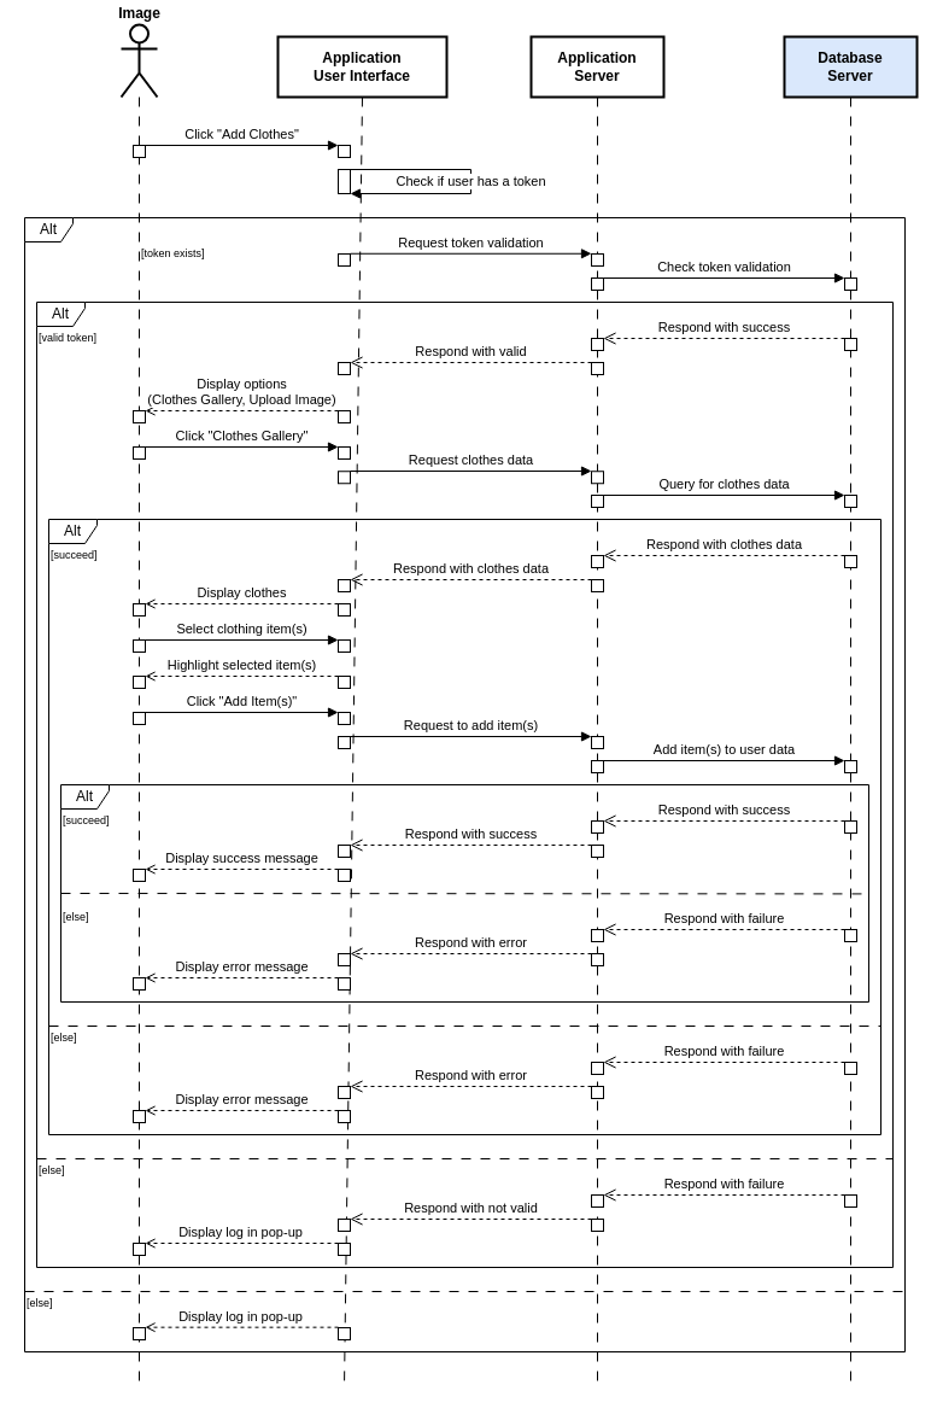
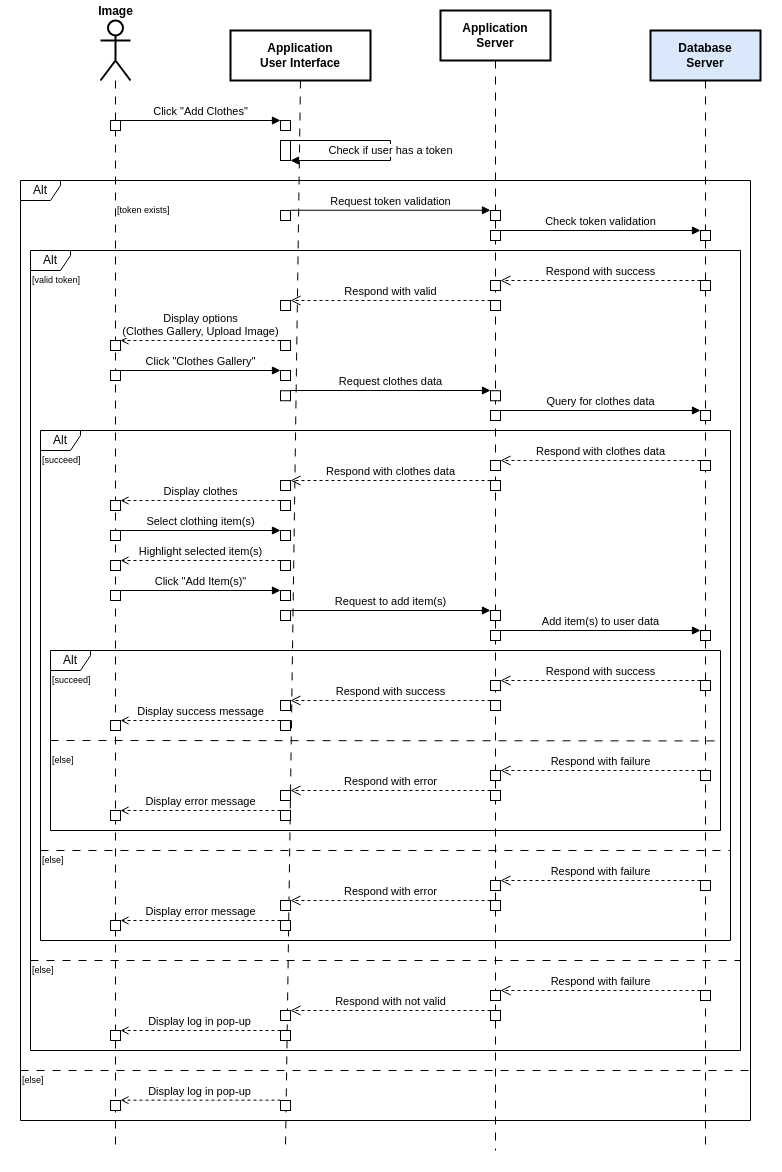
- <mxCell id="48" value="Application&lt;div&gt;Server&lt;/div&gt;" style="html=1;whiteSpace=wrap;strokeWidth=2;fontStyle=1" parent="1" vertex="1"><mxGeometry x="440" y="30" width="110" height="50" as="geometry" /></mxCell>
+ <mxCell id="48" value="Application&lt;div&gt;Server&lt;/div&gt;" style="html=1;whiteSpace=wrap;strokeWidth=2;fontStyle=1" parent="1" vertex="1"><mxGeometry x="440" y="10" width="110" height="50" as="geometry" /></mxCell>
